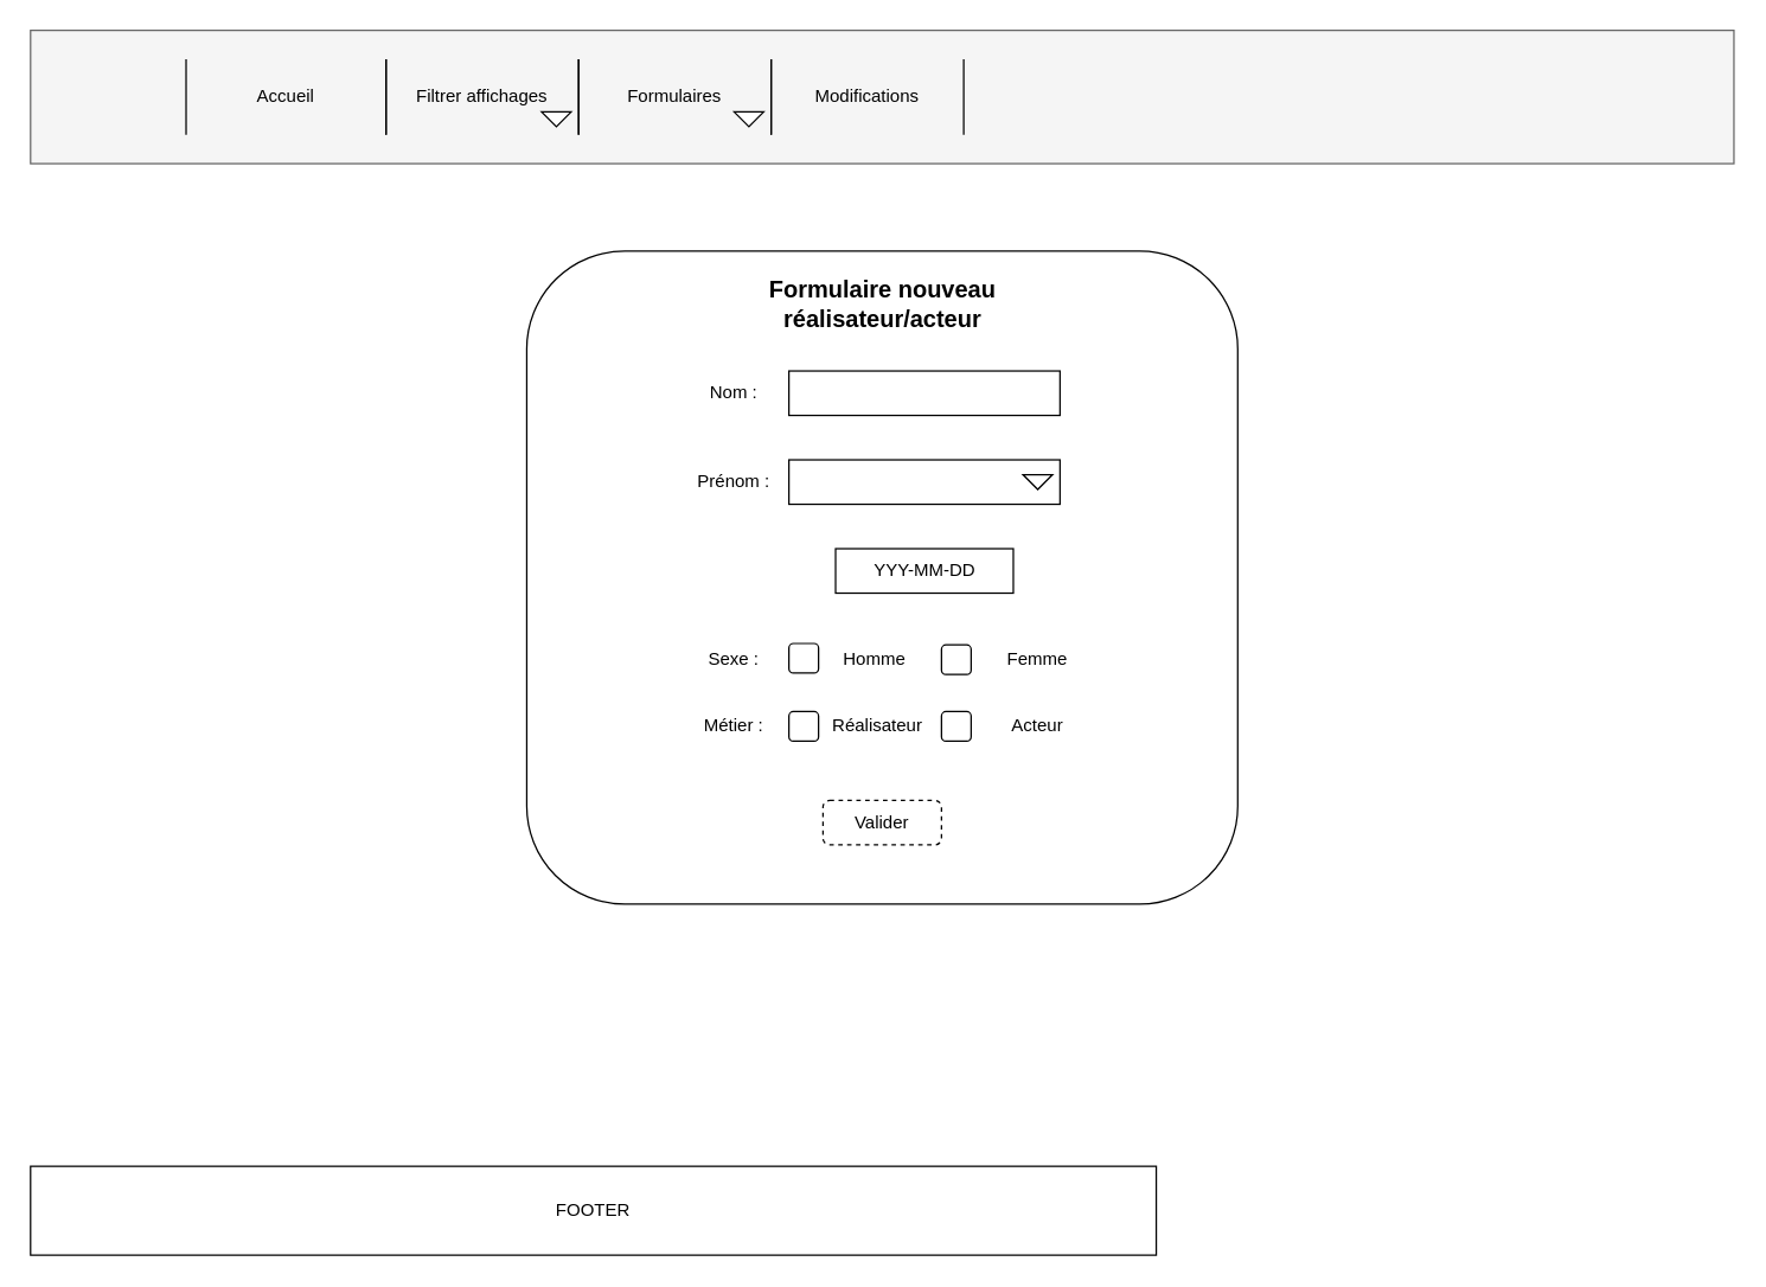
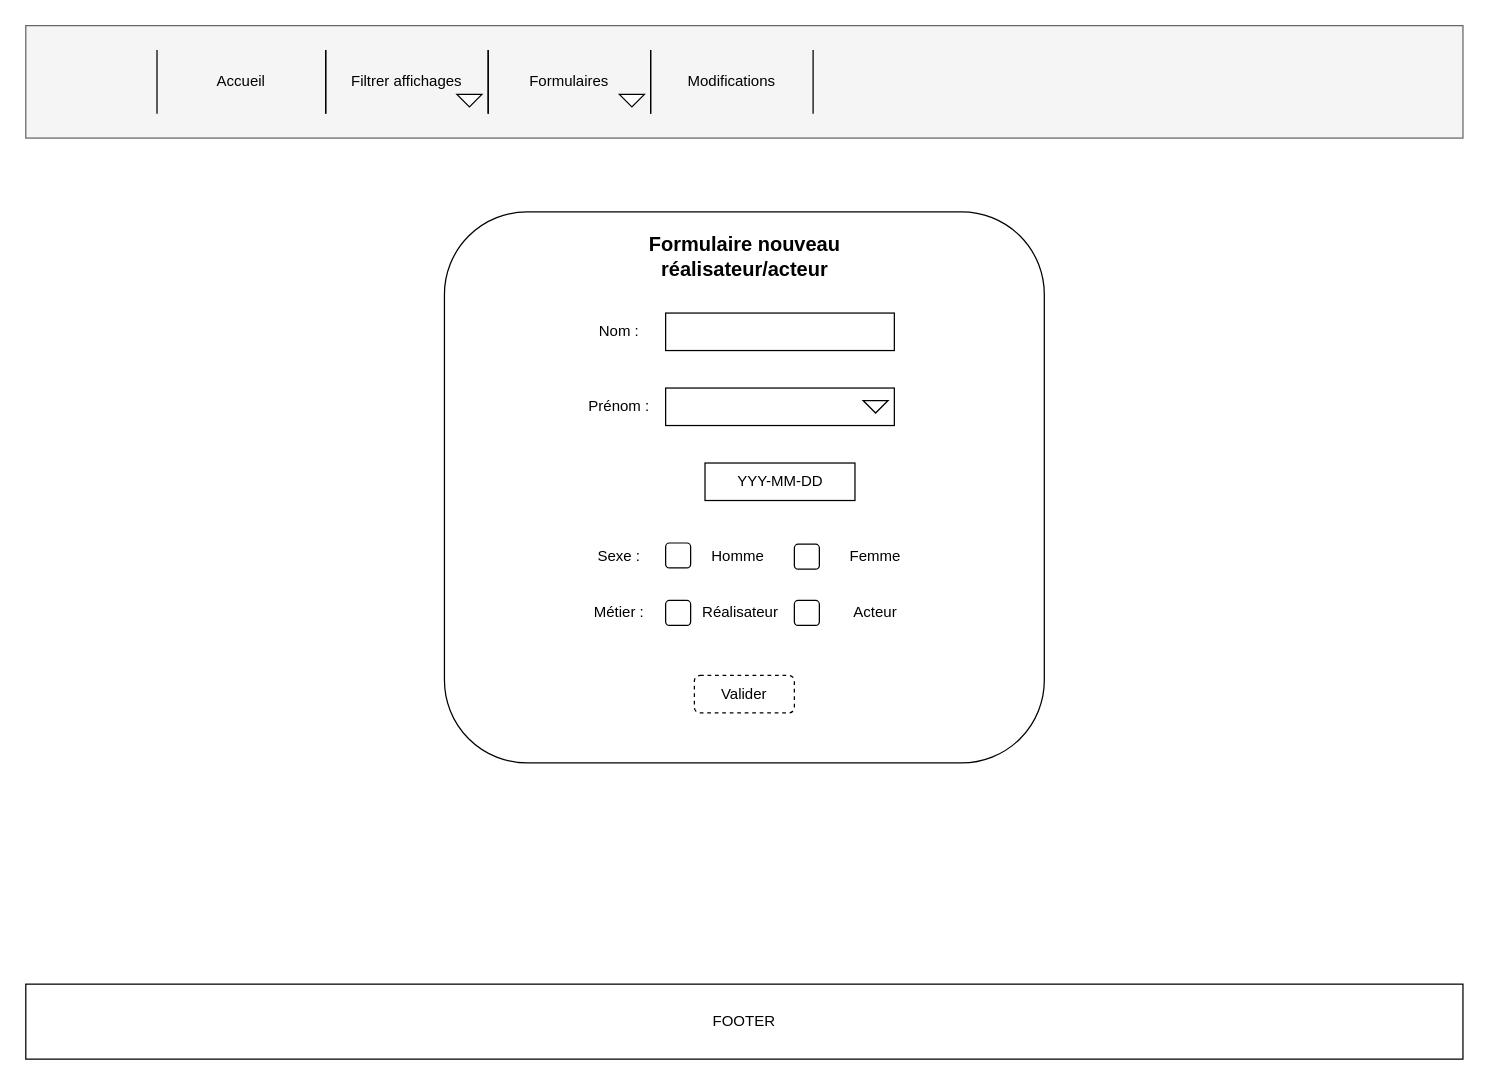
- <mxCell id="9" value="FOOTER" style="rounded=0;whiteSpace=wrap;html=1;resizeWidth=0;" vertex="1" parent="1"><mxGeometry x="20" y="787" width="760" height="60" as="geometry" /></mxCell>
+ <mxCell id="9" value="FOOTER" style="rounded=0;whiteSpace=wrap;html=1;resizeWidth=0;" vertex="1" parent="1"><mxGeometry x="20" y="787" width="1150" height="60" as="geometry" /></mxCell>
